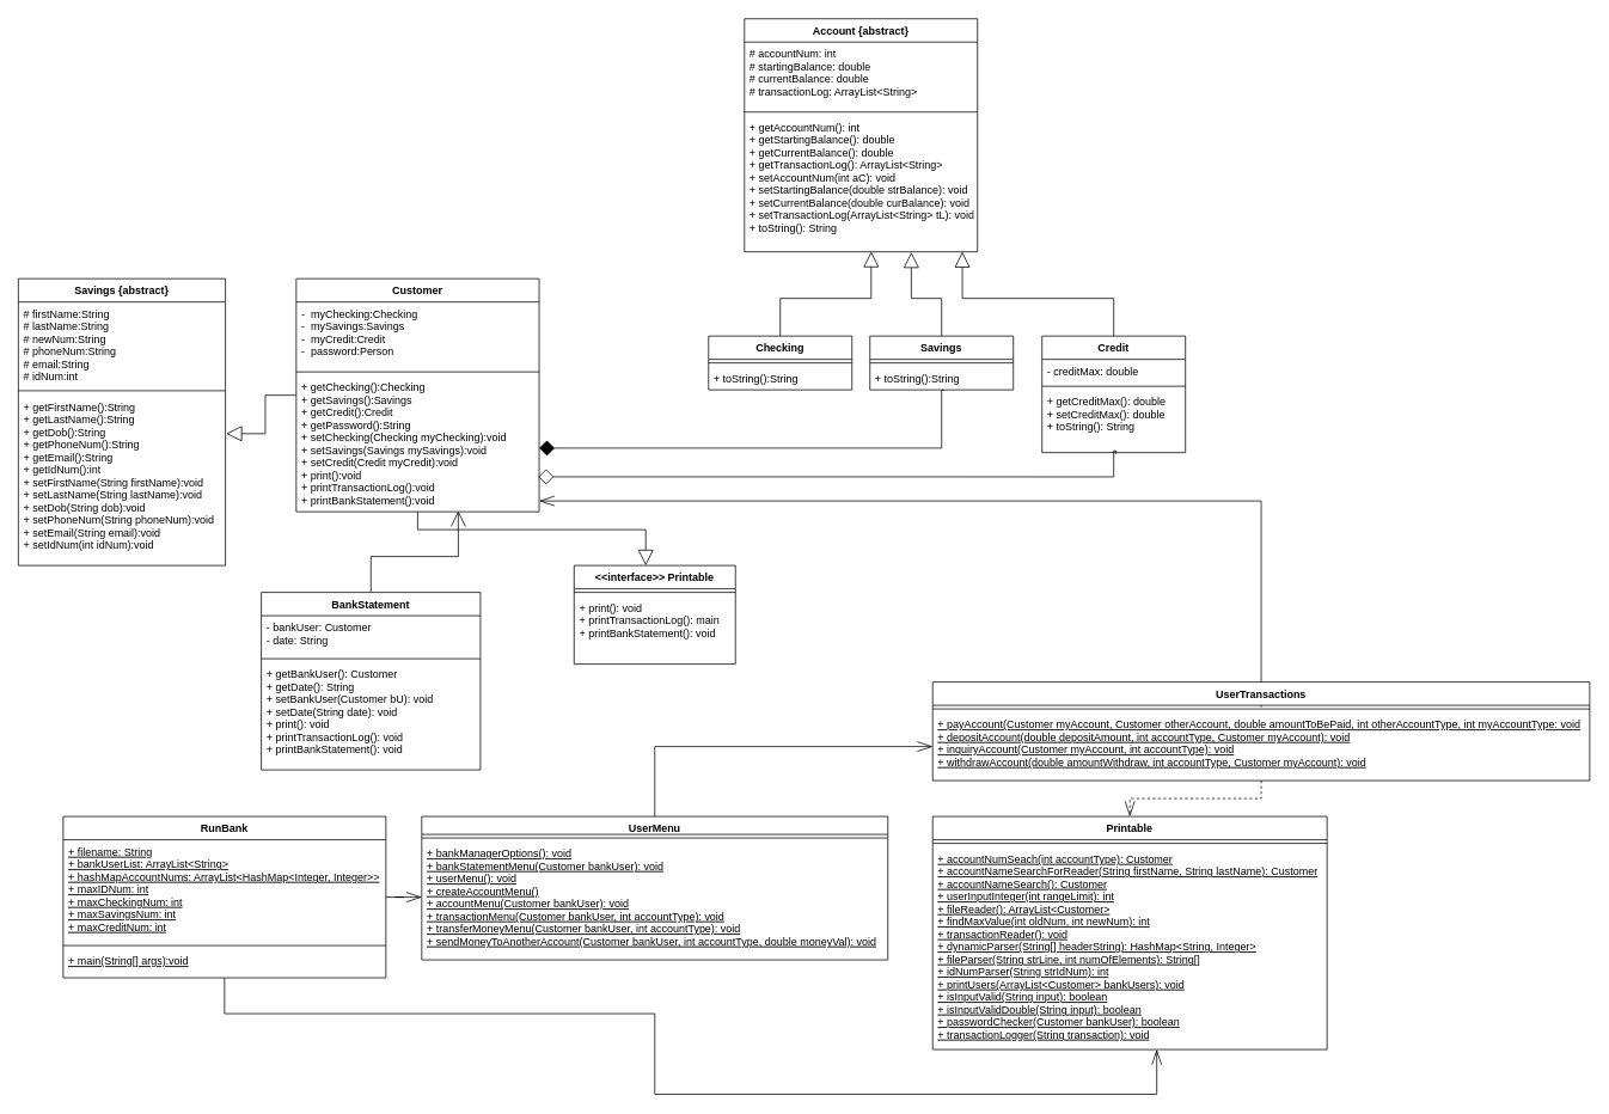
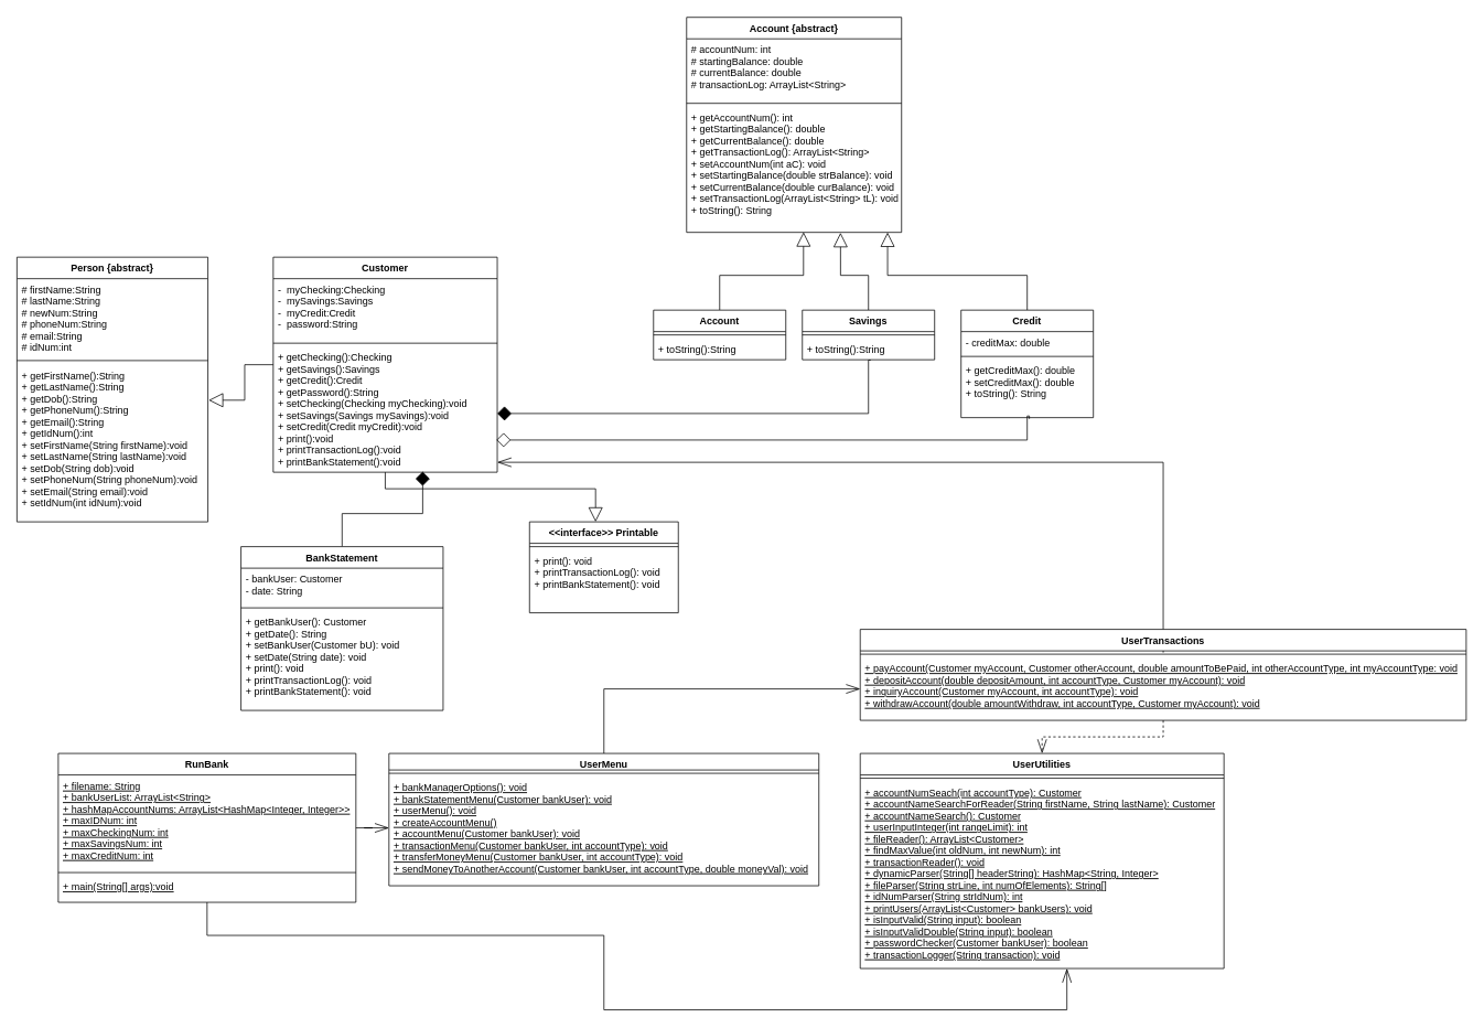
- <mxCell id="3" value="Savings {abstract}" style="swimlane;fontStyle=1;align=center;verticalAlign=top;childLayout=stackLayout;horizontal=1;startSize=26;horizontalStack=0;resizeParent=1;resizeLast=0;collapsible=1;marginBottom=0;rounded=0;shadow=0;strokeWidth=1;" parent="1" vertex="1"><mxGeometry x="20" y="310" width="231" height="320" as="geometry"><mxRectangle x="230" y="140" width="160" height="26" as="alternateBounds" /></mxGeometry></mxCell>
+ <mxCell id="3" value="Person {abstract}" style="swimlane;fontStyle=1;align=center;verticalAlign=top;childLayout=stackLayout;horizontal=1;startSize=26;horizontalStack=0;resizeParent=1;resizeLast=0;collapsible=1;marginBottom=0;rounded=0;shadow=0;strokeWidth=1;" parent="1" vertex="1"><mxGeometry x="20" y="310" width="231" height="320" as="geometry"><mxRectangle x="230" y="140" width="160" height="26" as="alternateBounds" /></mxGeometry></mxCell>
- <mxCell id="9" value="-  myChecking:Checking&#10;-  mySavings:Savings&#10;-  myCredit:Credit&#10;-  password:Person&#10;" style="text;strokeColor=none;fillColor=none;align=left;verticalAlign=top;spacingLeft=4;spacingRight=4;overflow=hidden;rotatable=0;points=[[0,0.5],[1,0.5]];portConstraint=eastwest;" parent="8" vertex="1"><mxGeometry y="26" width="271" height="74" as="geometry" /></mxCell>
+ <mxCell id="9" value="-  myChecking:Checking&#10;-  mySavings:Savings&#10;-  myCredit:Credit&#10;-  password:String&#10;" style="text;strokeColor=none;fillColor=none;align=left;verticalAlign=top;spacingLeft=4;spacingRight=4;overflow=hidden;rotatable=0;points=[[0,0.5],[1,0.5]];portConstraint=eastwest;" parent="8" vertex="1"><mxGeometry y="26" width="271" height="74" as="geometry" /></mxCell>
- <mxCell id="17" value="Checking" style="swimlane;fontStyle=1;align=center;verticalAlign=top;childLayout=stackLayout;horizontal=1;startSize=26;horizontalStack=0;resizeParent=1;resizeParentMax=0;resizeLast=0;collapsible=1;marginBottom=0;" parent="1" vertex="1"><mxGeometry x="790" y="374" width="160" height="60" as="geometry" /></mxCell>
+ <mxCell id="17" value="Account" style="swimlane;fontStyle=1;align=center;verticalAlign=top;childLayout=stackLayout;horizontal=1;startSize=26;horizontalStack=0;resizeParent=1;resizeParentMax=0;resizeLast=0;collapsible=1;marginBottom=0;" parent="1" vertex="1"><mxGeometry x="790" y="374" width="160" height="60" as="geometry" /></mxCell>
- <mxCell id="31" style="edgeStyle=orthogonalEdgeStyle;rounded=0;orthogonalLoop=1;jettySize=auto;html=1;entryX=0.667;entryY=0.995;entryDx=0;entryDy=0;entryPerimeter=0;endArrow=open;endFill=1;endSize=15;strokeWidth=1;" parent="1" source="32" target="11" edge="1"><mxGeometry relative="1" as="geometry" /></mxCell>
+ <mxCell id="31" style="edgeStyle=orthogonalEdgeStyle;rounded=0;orthogonalLoop=1;jettySize=auto;html=1;entryX=0.667;entryY=0.995;entryDx=0;entryDy=0;entryPerimeter=0;endArrow=diamond;endFill=1;endSize=15;strokeWidth=1;" parent="1" source="32" target="11" edge="1"><mxGeometry relative="1" as="geometry" /></mxCell>
- <mxCell id="56" value="+ print(): void&#10;+ printTransactionLog(): main&#10;+ printBankStatement(): void" style="text;strokeColor=none;fillColor=none;align=left;verticalAlign=top;spacingLeft=4;spacingRight=4;overflow=hidden;rotatable=0;points=[[0,0.5],[1,0.5]];portConstraint=eastwest;" parent="54" vertex="1"><mxGeometry y="34" width="180" height="76" as="geometry" /></mxCell>
+ <mxCell id="56" value="+ print(): void&#10;+ printTransactionLog(): void&#10;+ printBankStatement(): void" style="text;strokeColor=none;fillColor=none;align=left;verticalAlign=top;spacingLeft=4;spacingRight=4;overflow=hidden;rotatable=0;points=[[0,0.5],[1,0.5]];portConstraint=eastwest;" parent="54" vertex="1"><mxGeometry y="34" width="180" height="76" as="geometry" /></mxCell>
- <mxCell id="46" value="Printable " style="swimlane;fontStyle=1;align=center;verticalAlign=top;childLayout=stackLayout;horizontal=1;startSize=26;horizontalStack=0;resizeParent=1;resizeParentMax=0;resizeLast=0;collapsible=1;marginBottom=0;" vertex="1" parent="1"><mxGeometry x="1040" y="910" width="440" height="260" as="geometry" /></mxCell>
+ <mxCell id="46" value="UserUtilities " style="swimlane;fontStyle=1;align=center;verticalAlign=top;childLayout=stackLayout;horizontal=1;startSize=26;horizontalStack=0;resizeParent=1;resizeParentMax=0;resizeLast=0;collapsible=1;marginBottom=0;" vertex="1" parent="1"><mxGeometry x="1040" y="910" width="440" height="260" as="geometry" /></mxCell>
